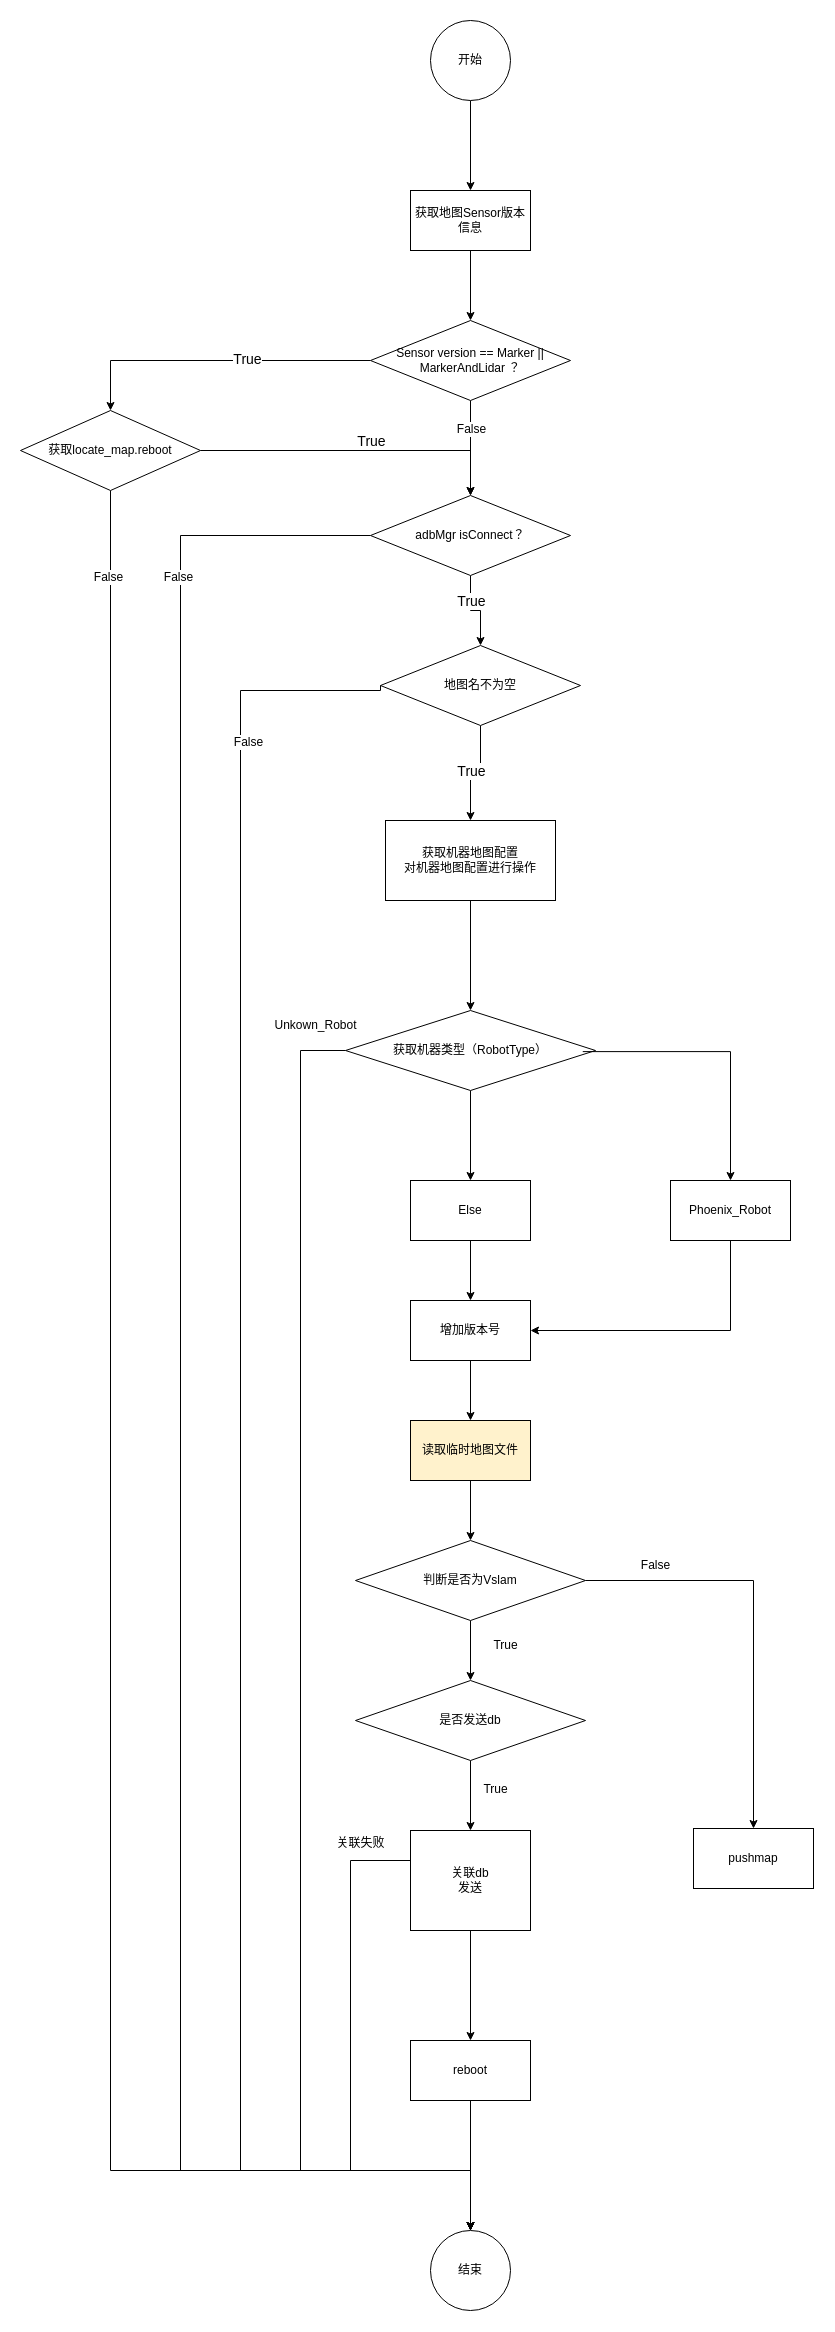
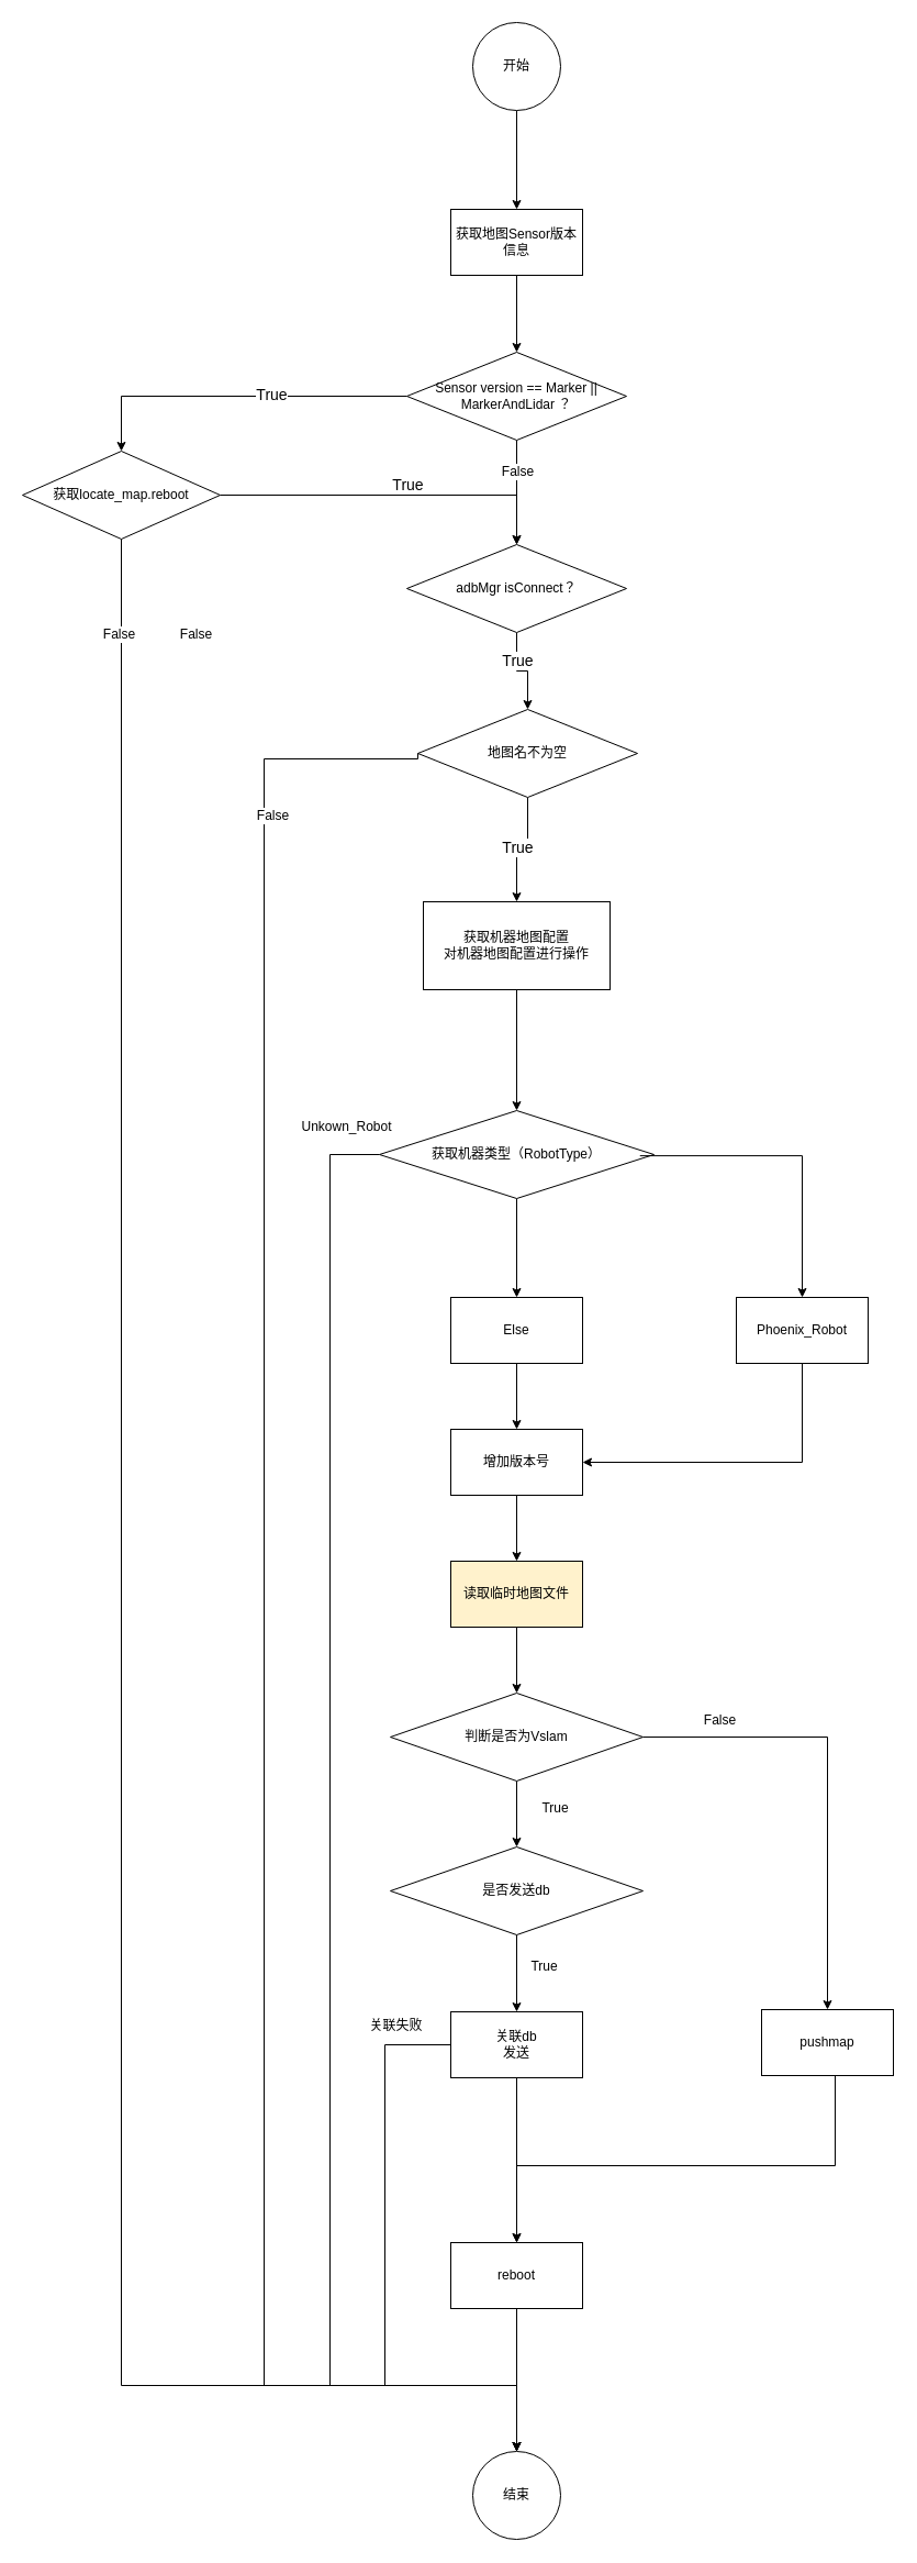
- <mxCell id="11" value="" style="edgeStyle=orthogonalEdgeStyle;rounded=0;orthogonalLoop=1;jettySize=auto;html=1;exitX=0;exitY=0.5;exitDx=0;exitDy=0;" parent="1" source="13" target="14" edge="1"><mxGeometry relative="1" as="geometry"><Array as="points"><mxPoint x="180" y="535" /><mxPoint x="180" y="2170" /><mxPoint x="470" y="2170" /></Array></mxGeometry></mxCell>
- <mxCell id="52" value="关联db&lt;div&gt;发送&lt;/div&gt;" style="whiteSpace=wrap;html=1;" parent="1" vertex="1"><mxGeometry x="410" y="1830" width="120" height="100" as="geometry" /></mxCell>
+ <mxCell id="52" value="关联db&lt;div&gt;发送&lt;/div&gt;" style="whiteSpace=wrap;html=1;" parent="1" vertex="1"><mxGeometry x="410" y="1830" width="120" height="60" as="geometry" /></mxCell>
+ <mxCell id="44" value="" style="edgeStyle=orthogonalEdgeStyle;rounded=0;orthogonalLoop=1;jettySize=auto;html=1;exitX=0.5;exitY=1;exitDx=0;exitDy=0;" parent="1" source="45" target="49" edge="1"><mxGeometry relative="1" as="geometry"><mxPoint x="1012" y="1400" as="sourcePoint" /><Array as="points"><mxPoint x="760" y="1970" /><mxPoint x="470" y="1970" /></Array></mxGeometry></mxCell>
